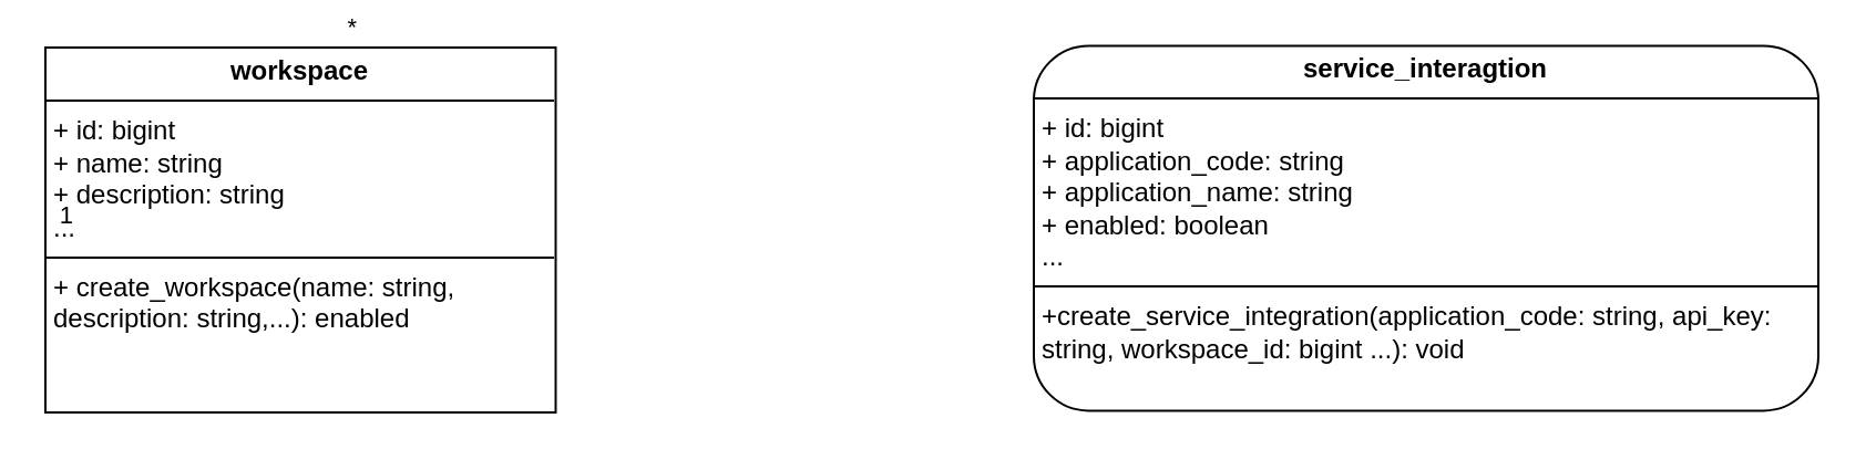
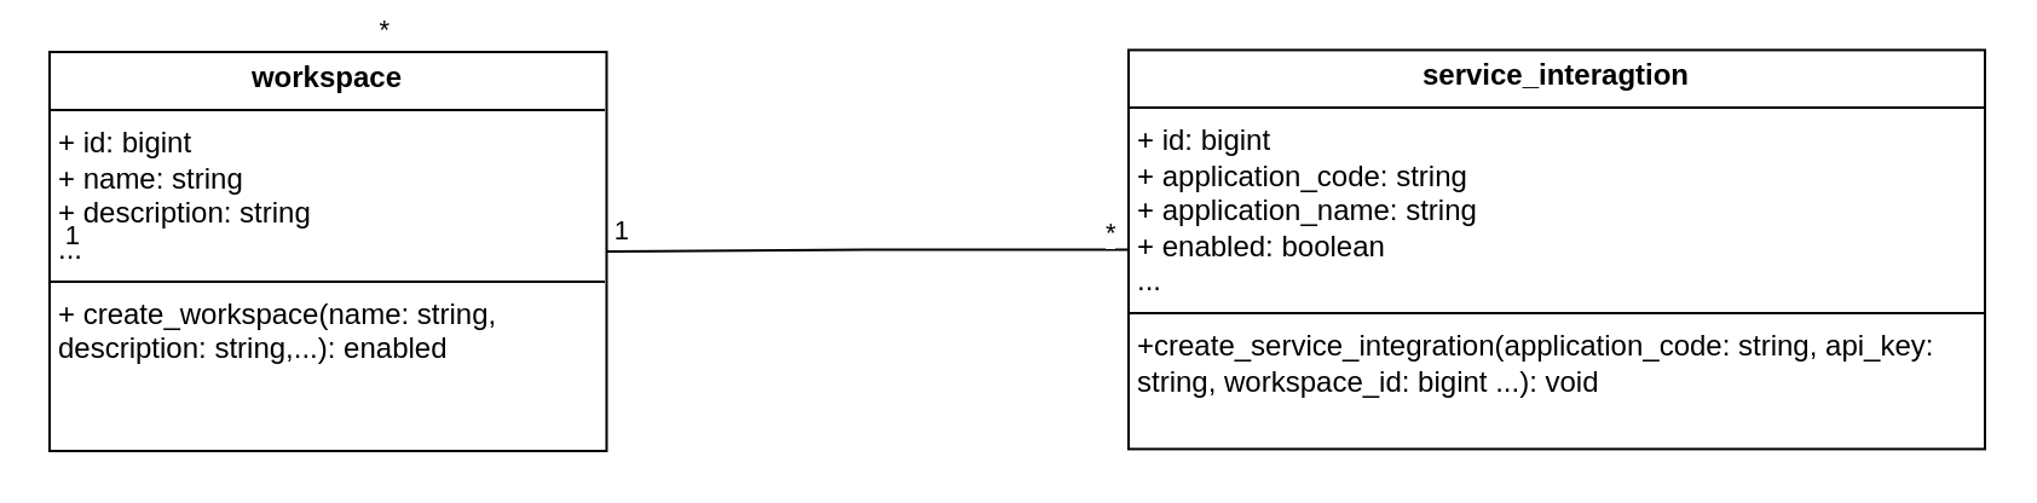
+ <mxCell id="8" value="" style="endArrow=none;html=1;edgeStyle=orthogonalEdgeStyle;rounded=0;exitX=0;exitY=0.5;exitDx=0;exitDy=0;entryX=1;entryY=0.5;entryDx=0;entryDy=0;" edge="1" parent="1" source="7" target="4"><mxGeometry relative="1" as="geometry"><mxPoint x="151" y="-90" as="sourcePoint" /><mxPoint x="151" y="21" as="targetPoint" /></mxGeometry></mxCell>
+ <mxCell id="9" value="*" style="edgeLabel;resizable=0;html=1;align=left;verticalAlign=bottom;" connectable="0" vertex="1" parent="8"><mxGeometry x="-1" relative="1" as="geometry"><mxPoint x="-11" y="1" as="offset" /></mxGeometry></mxCell>
+ <mxCell id="10" value="1" style="edgeLabel;resizable=0;html=1;align=right;verticalAlign=bottom;" connectable="0" vertex="1" parent="8"><mxGeometry x="1" relative="1" as="geometry"><mxPoint x="10" y="-1" as="offset" /></mxGeometry></mxCell>
- <mxCell id="7" value="&lt;p style=&quot;margin:0px;margin-top:4px;text-align:center;&quot;&gt;&lt;b&gt;service_interagtion&lt;/b&gt;&lt;/p&gt;&lt;hr size=&quot;1&quot; style=&quot;border-style:solid;&quot;&gt;&lt;p style=&quot;margin:0px;margin-left:4px;&quot;&gt;&lt;span style=&quot;background-color: transparent; color: light-dark(rgb(0, 0, 0), rgb(255, 255, 255));&quot;&gt;+ id: bigint&lt;/span&gt;&lt;/p&gt;&lt;p style=&quot;margin:0px;margin-left:4px;&quot;&gt;+ application_code: string&lt;/p&gt;&lt;p style=&quot;margin:0px;margin-left:4px;&quot;&gt;+ application_name: string&lt;/p&gt;&lt;p style=&quot;margin:0px;margin-left:4px;&quot;&gt;+ enabled: boolean&lt;/p&gt;&lt;p style=&quot;margin:0px;margin-left:4px;&quot;&gt;...&lt;/p&gt;&lt;hr size=&quot;1&quot; style=&quot;border-style:solid;&quot;&gt;&lt;p style=&quot;margin:0px;margin-left:4px;&quot;&gt;+&lt;span style=&quot;background-color: transparent;&quot;&gt;create_service_integration(&lt;/span&gt;application_code&lt;span style=&quot;background-color: transparent;&quot;&gt;: string, api_key: string, workspace_id: bigint ...): void&lt;/span&gt;&lt;/p&gt;" style="verticalAlign=top;align=left;overflow=fill;html=1;whiteSpace=wrap;rounded=1;" vertex="1" parent="1"><mxGeometry x="466" y="20.2" width="354" height="165" as="geometry" /></mxCell>
+ <mxCell id="7" value="&lt;p style=&quot;margin:0px;margin-top:4px;text-align:center;&quot;&gt;&lt;b&gt;service_interagtion&lt;/b&gt;&lt;/p&gt;&lt;hr size=&quot;1&quot; style=&quot;border-style:solid;&quot;&gt;&lt;p style=&quot;margin:0px;margin-left:4px;&quot;&gt;&lt;span style=&quot;background-color: transparent; color: light-dark(rgb(0, 0, 0), rgb(255, 255, 255));&quot;&gt;+ id: bigint&lt;/span&gt;&lt;/p&gt;&lt;p style=&quot;margin:0px;margin-left:4px;&quot;&gt;+ application_code: string&lt;/p&gt;&lt;p style=&quot;margin:0px;margin-left:4px;&quot;&gt;+ application_name: string&lt;/p&gt;&lt;p style=&quot;margin:0px;margin-left:4px;&quot;&gt;+ enabled: boolean&lt;/p&gt;&lt;p style=&quot;margin:0px;margin-left:4px;&quot;&gt;...&lt;/p&gt;&lt;hr size=&quot;1&quot; style=&quot;border-style:solid;&quot;&gt;&lt;p style=&quot;margin:0px;margin-left:4px;&quot;&gt;+&lt;span style=&quot;background-color: transparent;&quot;&gt;create_service_integration(&lt;/span&gt;application_code&lt;span style=&quot;background-color: transparent;&quot;&gt;: string, api_key: string, workspace_id: bigint ...): void&lt;/span&gt;&lt;/p&gt;" style="verticalAlign=top;align=left;overflow=fill;html=1;whiteSpace=wrap;" vertex="1" parent="1"><mxGeometry x="466" y="20.2" width="354" height="165" as="geometry" /></mxCell>
